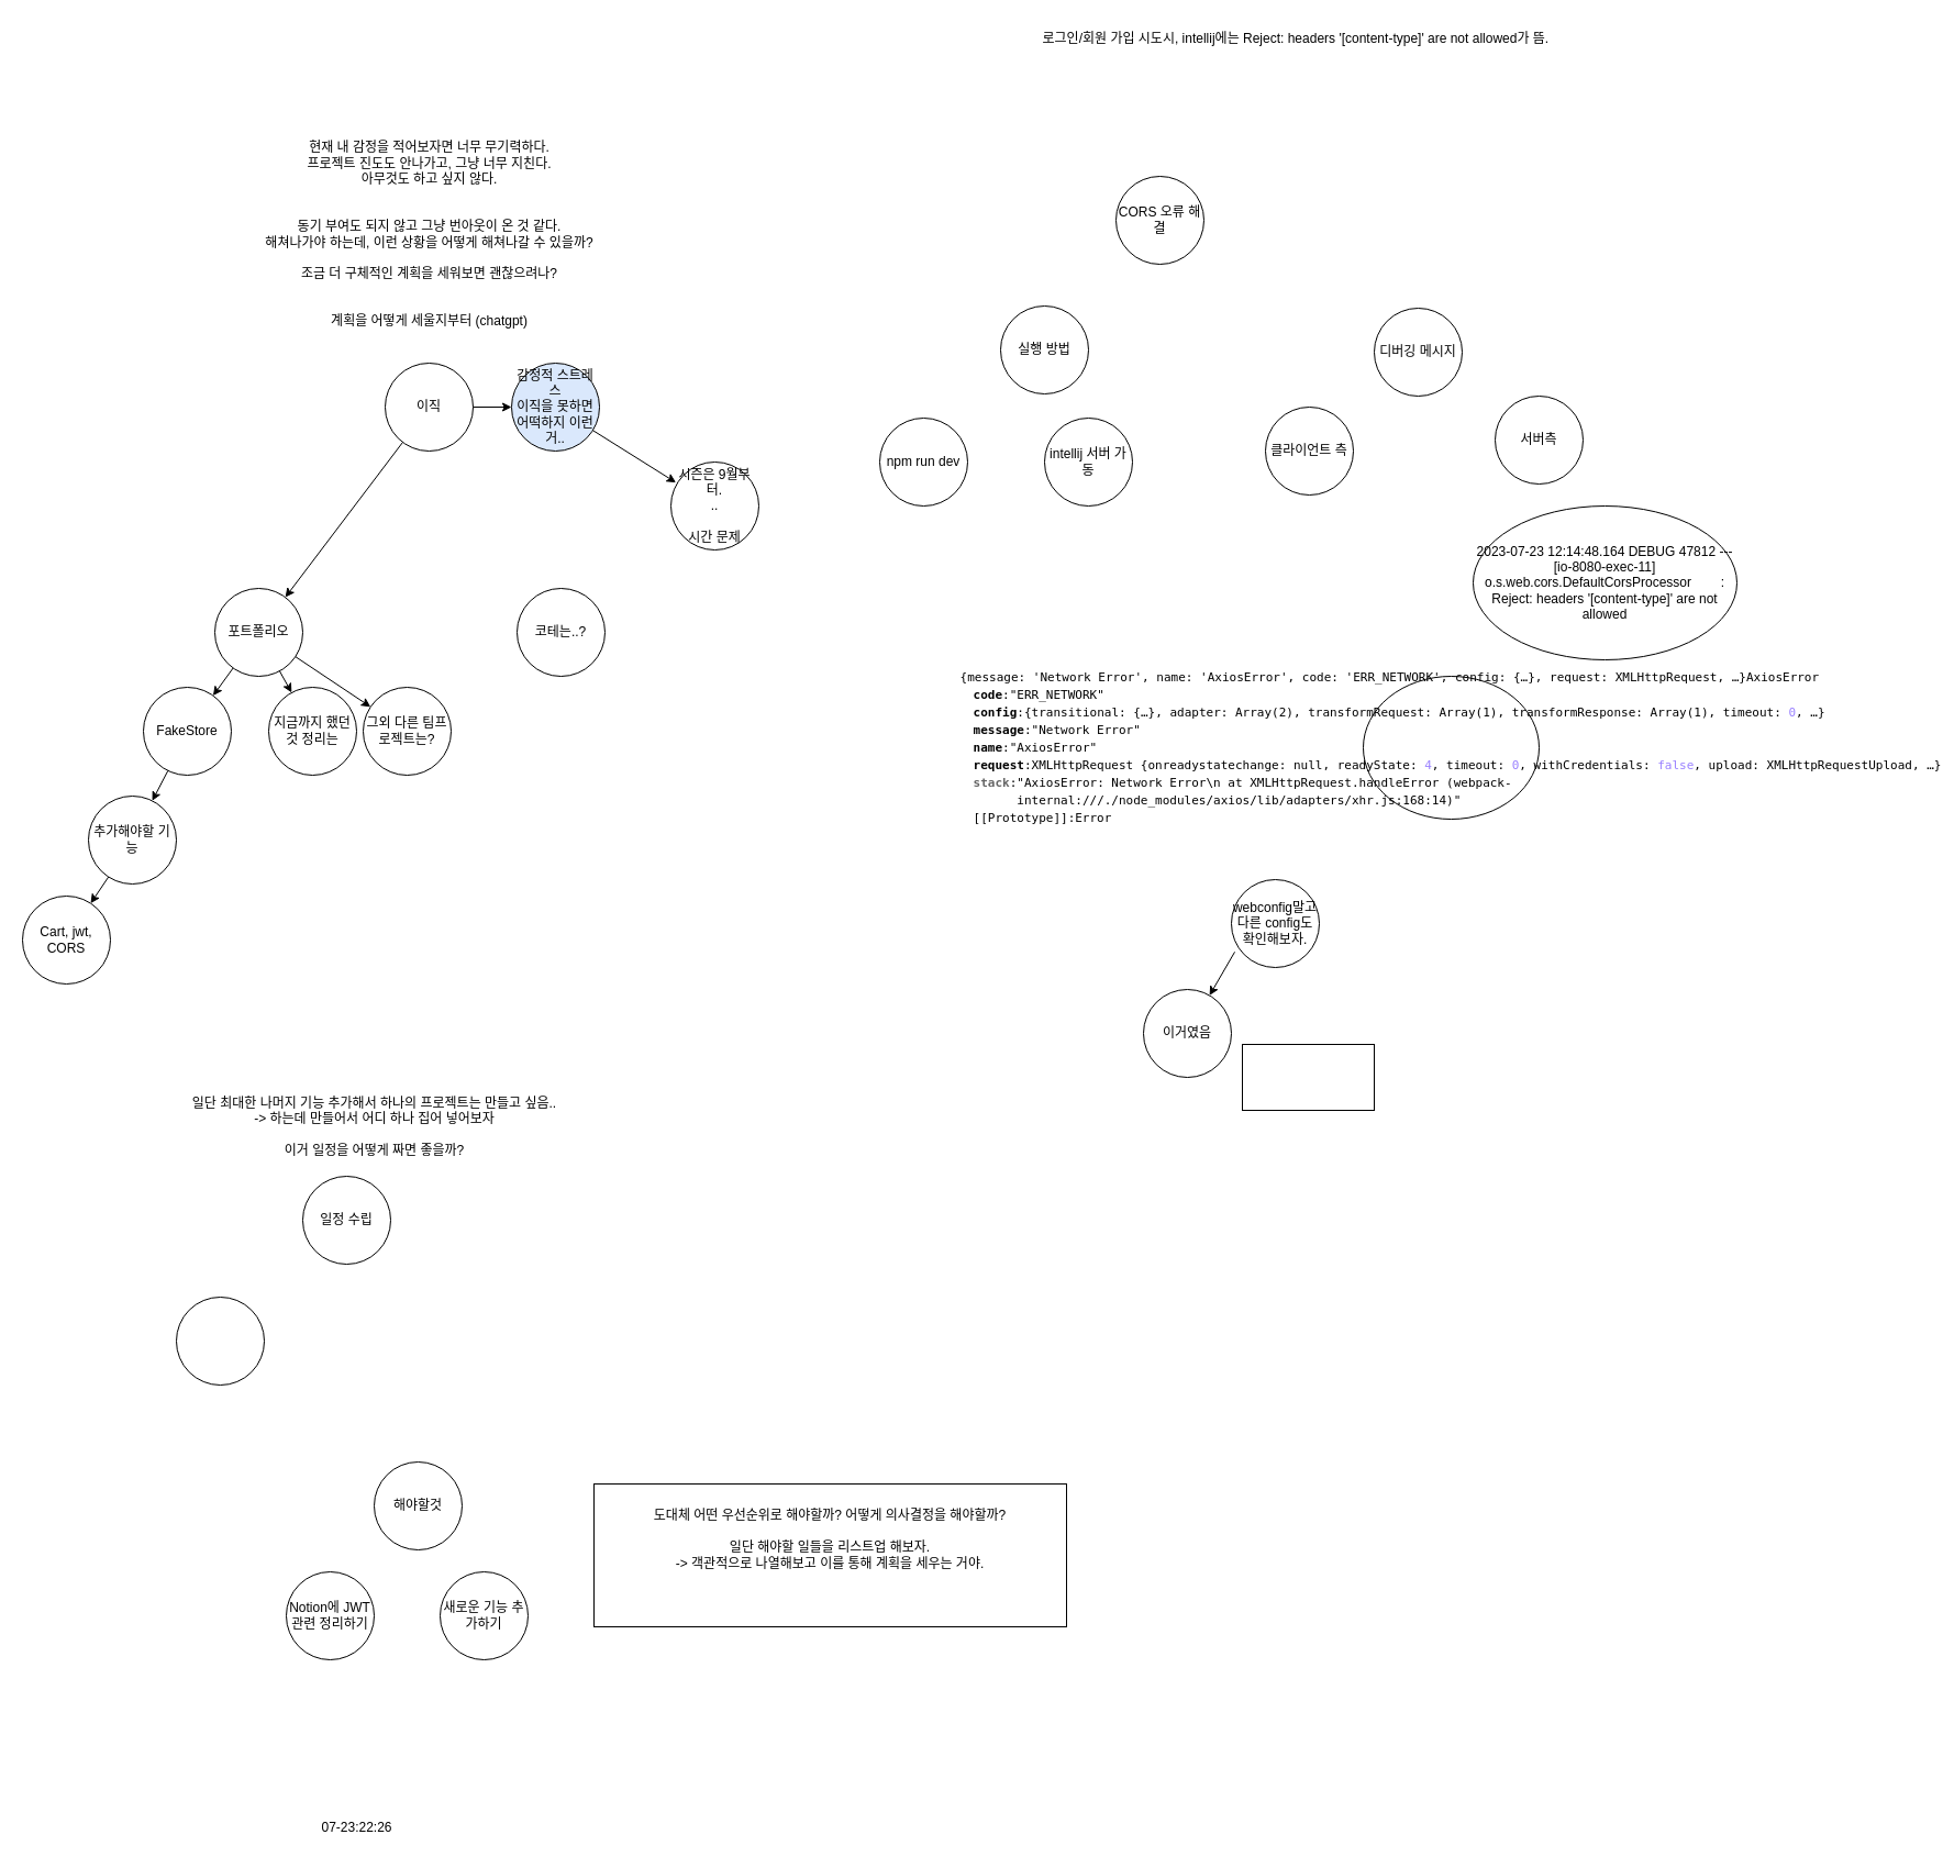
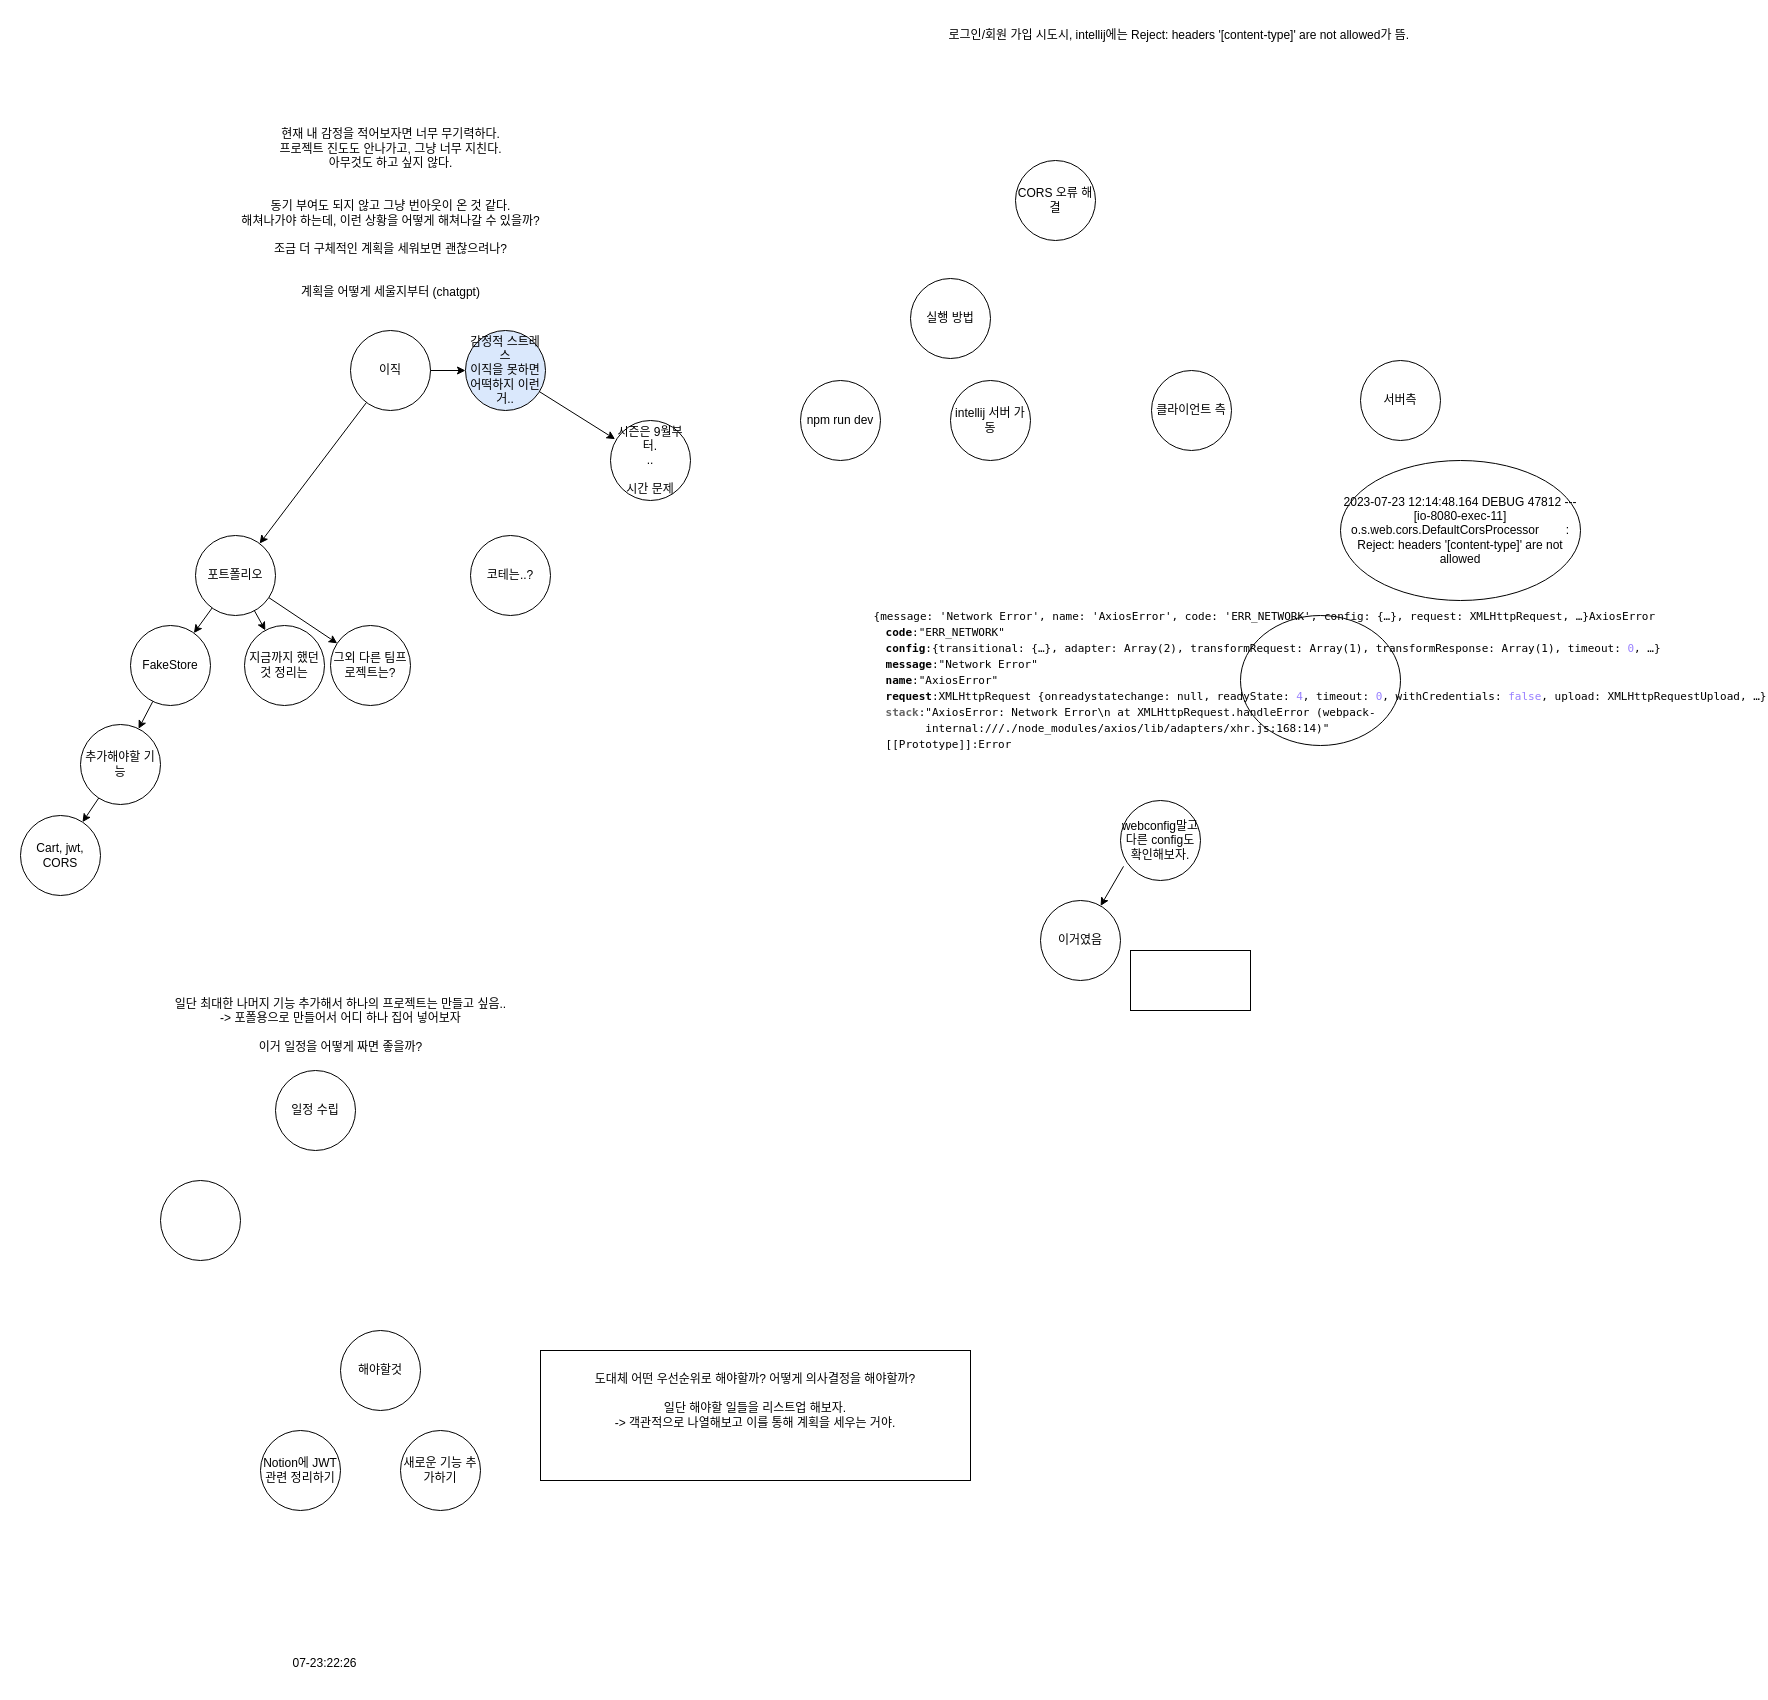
- <mxCell id="28" value="디버깅 메시지" style="ellipse;whiteSpace=wrap;html=1;" vertex="1" parent="1"><mxGeometry x="1250" y="280" width="80" height="80" as="geometry" /></mxCell>
- <mxCell id="25" value="일단 최대한 나머지 기능 추가해서 하나의 프로젝트는 만들고 싶음..&lt;br&gt;-&amp;gt; 하는데 만들어서 어디 하나 집어 넣어보자&lt;br&gt;&lt;br&gt;이거 일정을 어떻게 짜면 좋을까?" style="text;html=1;align=center;verticalAlign=middle;resizable=0;points=[];autosize=1;strokeColor=none;fillColor=none;" vertex="1" parent="1"><mxGeometry x="170" y="990" width="340" height="70" as="geometry" /></mxCell>
+ <mxCell id="25" value="일단 최대한 나머지 기능 추가해서 하나의 프로젝트는 만들고 싶음..&lt;br&gt;-&amp;gt; 포폴용으로 만들어서 어디 하나 집어 넣어보자&lt;br&gt;&lt;br&gt;이거 일정을 어떻게 짜면 좋을까?" style="text;html=1;align=center;verticalAlign=middle;resizable=0;points=[];autosize=1;strokeColor=none;fillColor=none;" vertex="1" parent="1"><mxGeometry x="170" y="990" width="340" height="70" as="geometry" /></mxCell>
